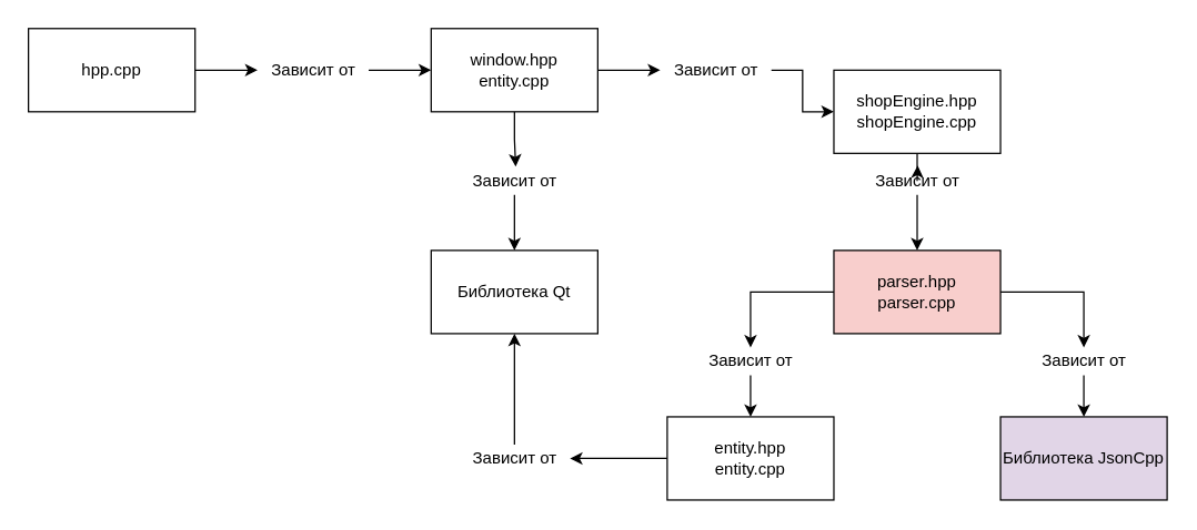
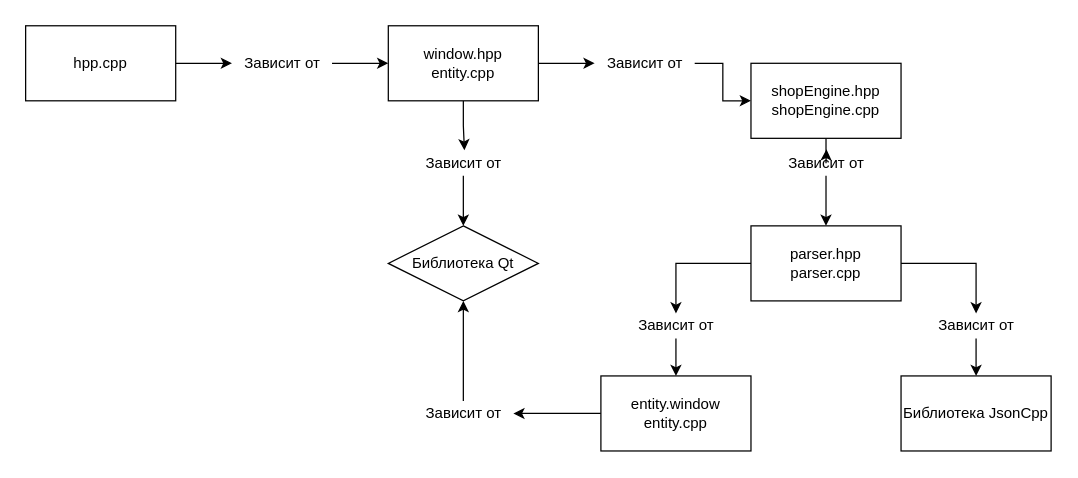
- <mxCell id="9" value="Библиотека Qt" style="whiteSpace=wrap;html=1;" parent="1" vertex="1"><mxGeometry x="310" y="180" width="120" height="60" as="geometry" /></mxCell>
+ <mxCell id="9" value="Библиотека Qt" style="rhombus;whiteSpace=wrap;html=1;" parent="1" vertex="1"><mxGeometry x="310" y="180" width="120" height="60" as="geometry" /></mxCell>
- <mxCell id="18" value="parser.hpp&lt;br&gt;parser.cpp" style="whiteSpace=wrap;html=1;fillColor=#f8cecc;" parent="1" vertex="1"><mxGeometry x="600" y="180" width="120" height="60" as="geometry" /></mxCell>
+ <mxCell id="18" value="parser.hpp&lt;br&gt;parser.cpp" style="whiteSpace=wrap;html=1;" parent="1" vertex="1"><mxGeometry x="600" y="180" width="120" height="60" as="geometry" /></mxCell>
- <mxCell id="22" value="entity.hpp&lt;br&gt;entity.cpp" style="whiteSpace=wrap;html=1;" parent="1" vertex="1"><mxGeometry x="480" y="300" width="120" height="60" as="geometry" /></mxCell>
+ <mxCell id="22" value="entity.window&lt;br&gt;entity.cpp" style="whiteSpace=wrap;html=1;" parent="1" vertex="1"><mxGeometry x="480" y="300" width="120" height="60" as="geometry" /></mxCell>
- <mxCell id="23" value="Библиотека JsonCpp" style="whiteSpace=wrap;html=1;fillColor=#e1d5e7;" parent="1" vertex="1"><mxGeometry x="720" y="300" width="120" height="60" as="geometry" /></mxCell>
+ <mxCell id="23" value="Библиотека JsonCpp" style="whiteSpace=wrap;html=1;" parent="1" vertex="1"><mxGeometry x="720" y="300" width="120" height="60" as="geometry" /></mxCell>
